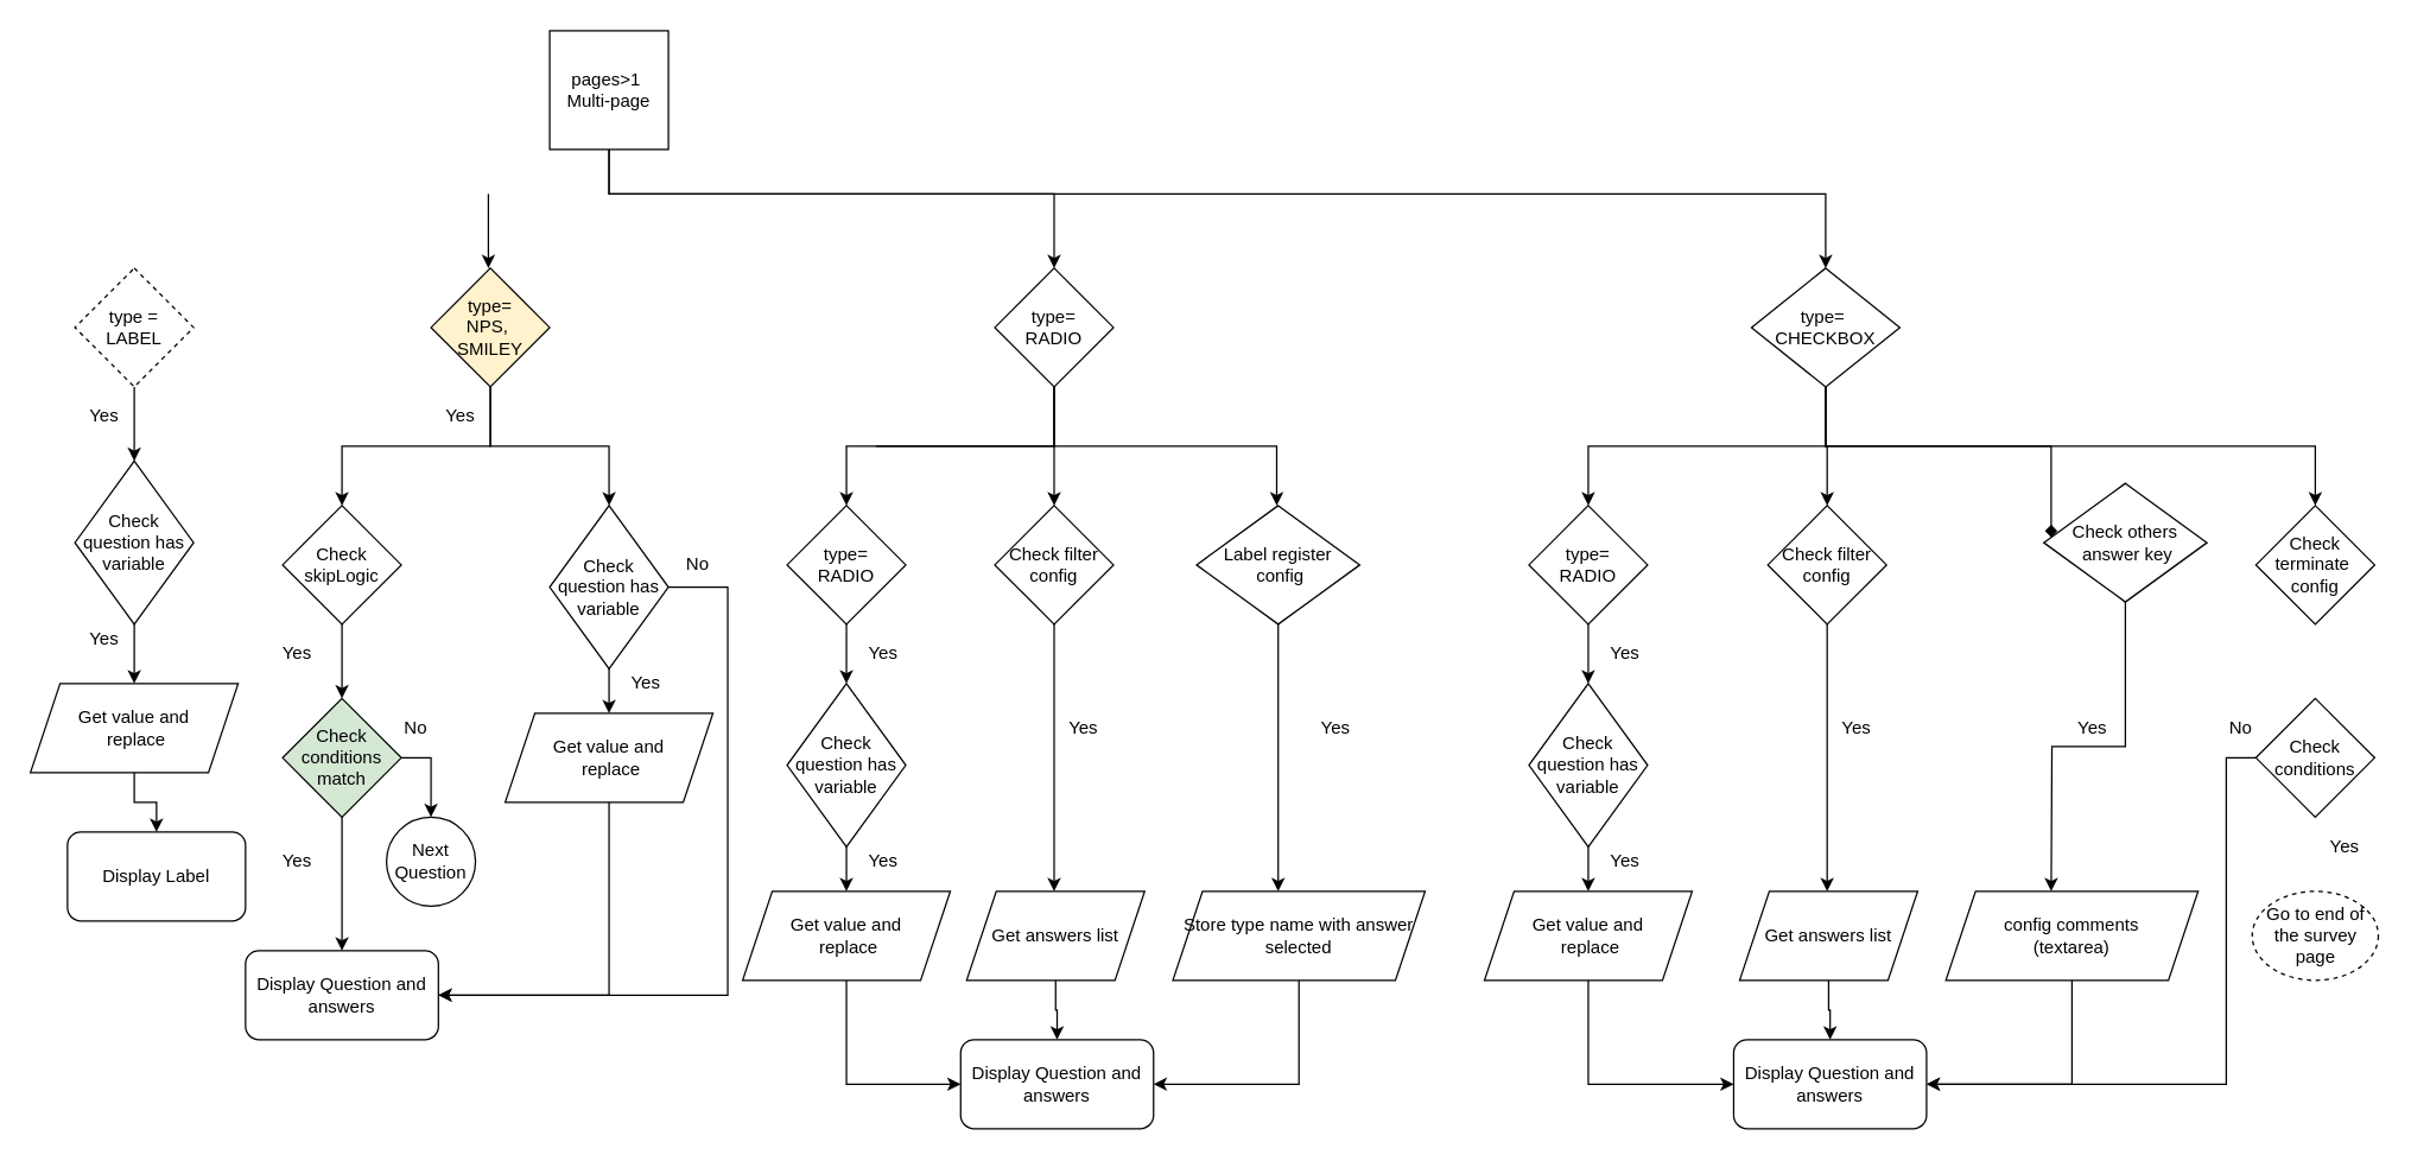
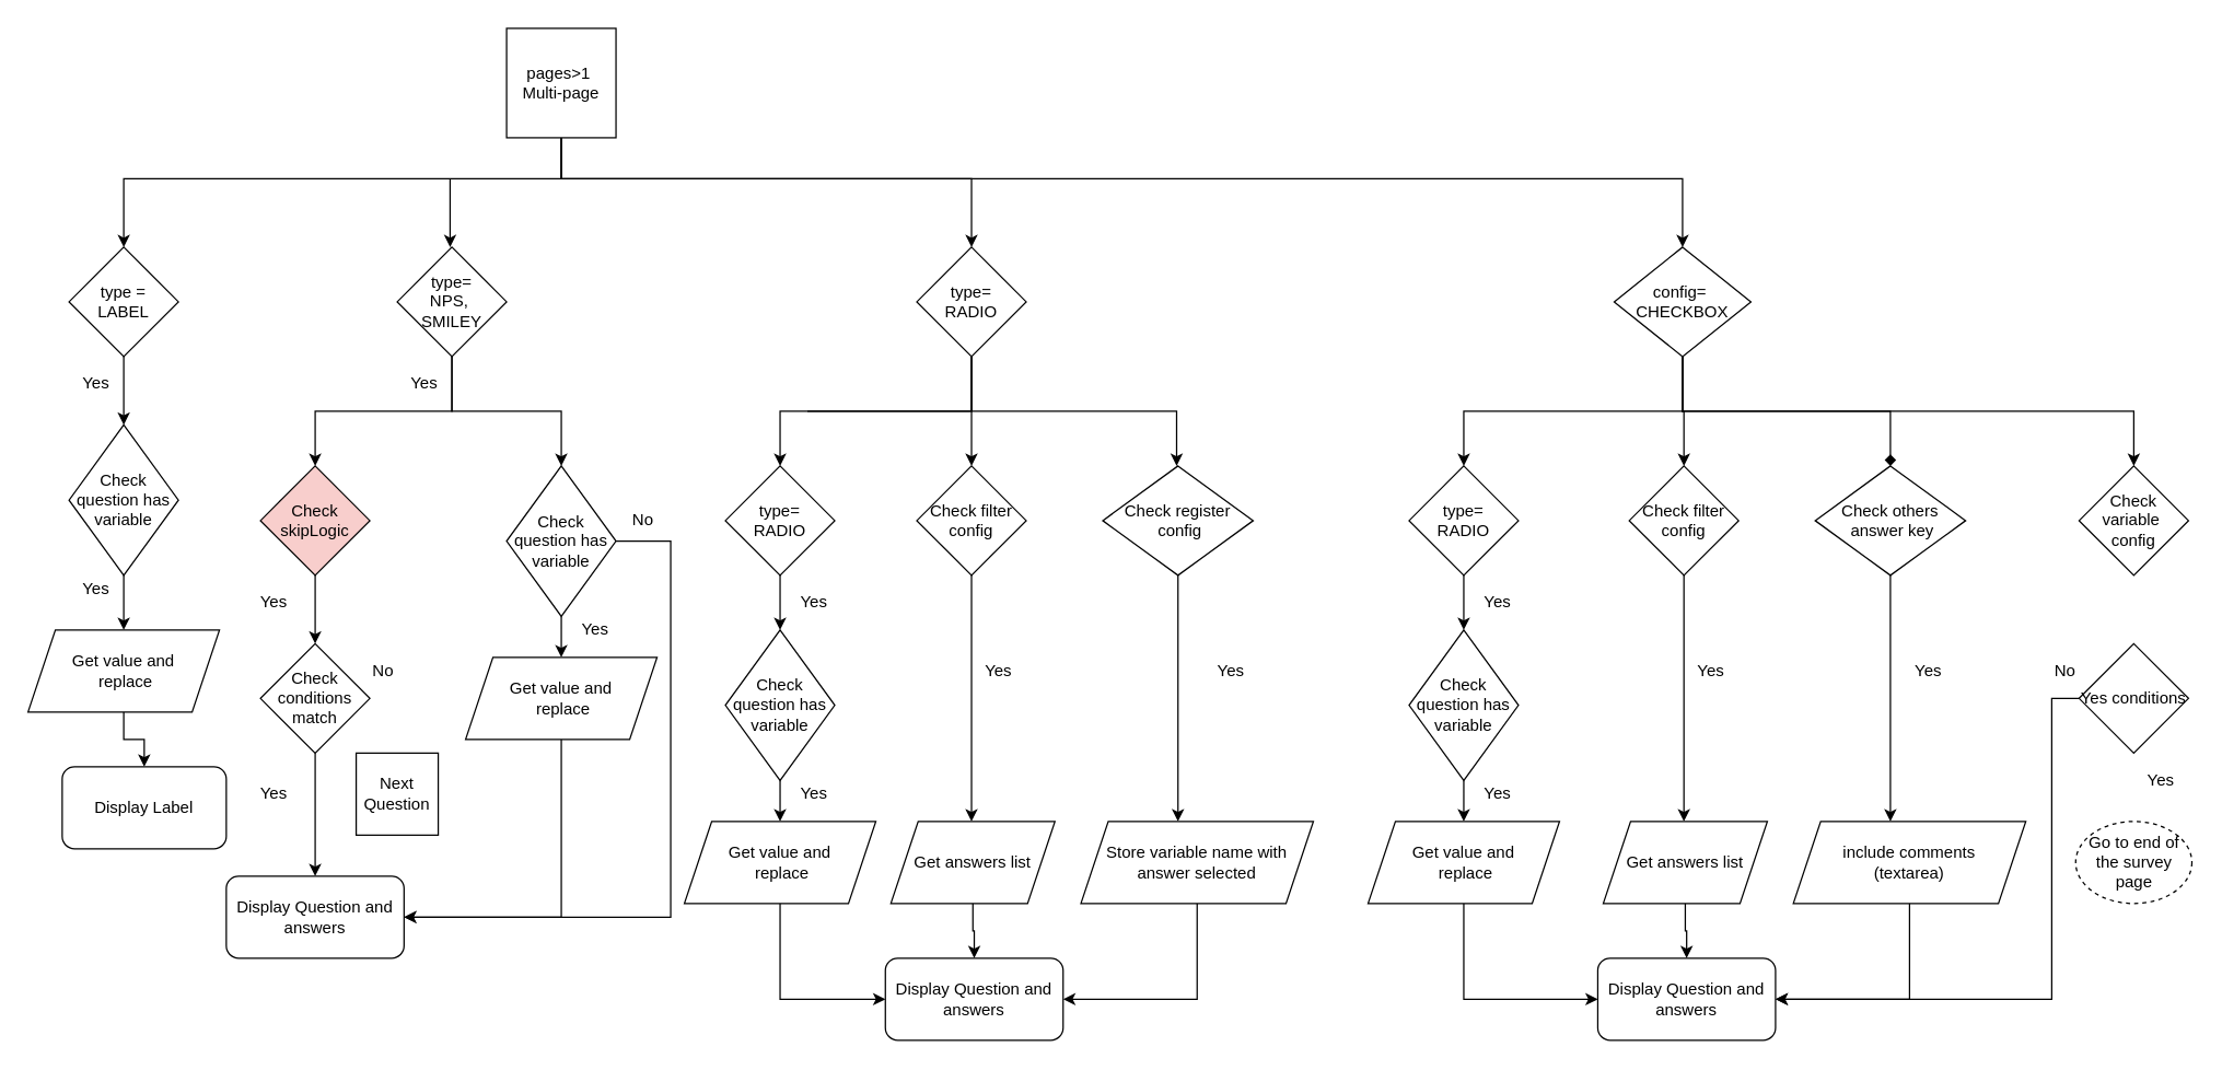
+ <mxCell id="2" value="" style="edgeStyle=orthogonalEdgeStyle;rounded=0;orthogonalLoop=1;jettySize=auto;html=1;" edge="1" parent="1" source="5" target="7"><mxGeometry relative="1" as="geometry"><Array as="points"><mxPoint x="410" y="130" /><mxPoint x="90" y="130" /></Array></mxGeometry></mxCell>
- <mxCell id="7" value="type = &lt;br&gt;LABEL" style="rhombus;whiteSpace=wrap;html=1;dashed=1;" vertex="1" parent="1"><mxGeometry x="50" y="180" width="80" height="80" as="geometry" /></mxCell>
+ <mxCell id="7" value="type = &lt;br&gt;LABEL" style="rhombus;whiteSpace=wrap;html=1;" vertex="1" parent="1"><mxGeometry x="50" y="180" width="80" height="80" as="geometry" /></mxCell>
- <mxCell id="16" value="type=&lt;br&gt;NPS,&amp;nbsp;&lt;br&gt;SMILEY" style="rhombus;whiteSpace=wrap;html=1;fillColor=#fff2cc;" vertex="1" parent="1"><mxGeometry x="290" y="180" width="80" height="80" as="geometry" /></mxCell>
+ <mxCell id="16" value="type=&lt;br&gt;NPS,&amp;nbsp;&lt;br&gt;SMILEY" style="rhombus;whiteSpace=wrap;html=1;" vertex="1" parent="1"><mxGeometry x="290" y="180" width="80" height="80" as="geometry" /></mxCell>
- <mxCell id="62" value="type=&amp;nbsp;&lt;br&gt;CHECKBOX" style="rhombus;whiteSpace=wrap;html=1;" vertex="1" parent="1"><mxGeometry x="1180" y="180" width="100" height="80" as="geometry" /></mxCell>
+ <mxCell id="62" value="config=&amp;nbsp;&lt;br&gt;CHECKBOX" style="rhombus;whiteSpace=wrap;html=1;" vertex="1" parent="1"><mxGeometry x="1180" y="180" width="100" height="80" as="geometry" /></mxCell>
- <mxCell id="77" value="Check others&lt;br&gt;&amp;nbsp;answer key" style="rhombus;whiteSpace=wrap;html=1;" vertex="1" parent="1"><mxGeometry x="1377" y="325" width="110" height="80" as="geometry" /></mxCell>
+ <mxCell id="77" value="Check others&lt;br&gt;&amp;nbsp;answer key" style="rhombus;whiteSpace=wrap;html=1;" vertex="1" parent="1"><mxGeometry x="1327" y="340" width="110" height="80" as="geometry" /></mxCell>
- <mxCell id="23" value="Check skipLogic" style="rhombus;whiteSpace=wrap;html=1;" vertex="1" parent="1"><mxGeometry x="190" y="340" width="80" height="80" as="geometry" /></mxCell>
+ <mxCell id="23" value="Check skipLogic" style="rhombus;whiteSpace=wrap;html=1;fillColor=#f8cecc;" vertex="1" parent="1"><mxGeometry x="190" y="340" width="80" height="80" as="geometry" /></mxCell>
- <mxCell id="53" value="Label register&lt;br&gt;&amp;nbsp;config" style="rhombus;whiteSpace=wrap;html=1;" vertex="1" parent="1"><mxGeometry x="806" y="340" width="110" height="80" as="geometry" /></mxCell>
+ <mxCell id="53" value="Check register&lt;br&gt;&amp;nbsp;config" style="rhombus;whiteSpace=wrap;html=1;" vertex="1" parent="1"><mxGeometry x="806" y="340" width="110" height="80" as="geometry" /></mxCell>
- <mxCell id="82" value="Check terminate&amp;nbsp;&lt;br&gt;config" style="rhombus;whiteSpace=wrap;html=1;" vertex="1" parent="1"><mxGeometry x="1520" y="340" width="80" height="80" as="geometry" /></mxCell>
+ <mxCell id="82" value="Check variable&amp;nbsp;&lt;br&gt;config" style="rhombus;whiteSpace=wrap;html=1;" vertex="1" parent="1"><mxGeometry x="1520" y="340" width="80" height="80" as="geometry" /></mxCell>
- <mxCell id="26" value="Check conditions match" style="rhombus;whiteSpace=wrap;html=1;fillColor=#d5e8d4;" vertex="1" parent="1"><mxGeometry x="190" y="470" width="80" height="80" as="geometry" /></mxCell>
+ <mxCell id="26" value="Check conditions match" style="rhombus;whiteSpace=wrap;html=1;" vertex="1" parent="1"><mxGeometry x="190" y="470" width="80" height="80" as="geometry" /></mxCell>
- <mxCell id="84" value="Check conditions" style="rhombus;whiteSpace=wrap;html=1;" vertex="1" parent="1"><mxGeometry x="1520" y="470" width="80" height="80" as="geometry" /></mxCell>
+ <mxCell id="84" value="Yes conditions" style="rhombus;whiteSpace=wrap;html=1;" vertex="1" parent="1"><mxGeometry x="1520" y="470" width="80" height="80" as="geometry" /></mxCell>
- <mxCell id="25" value="" style="edgeStyle=orthogonalEdgeStyle;rounded=0;orthogonalLoop=1;jettySize=auto;html=1;entryX=0.5;entryY=0;entryDx=0;entryDy=0;" edge="1" parent="1" source="26" target="28"><mxGeometry relative="1" as="geometry"><Array as="points"><mxPoint x="290" y="510" /><mxPoint x="290" y="550" /></Array></mxGeometry></mxCell>
- <mxCell id="28" value="Next Question" style="ellipse;whiteSpace=wrap;html=1;" vertex="1" parent="1"><mxGeometry x="260" y="550" width="60" height="60" as="geometry" /></mxCell>
+ <mxCell id="28" value="Next Question" style="whiteSpace=wrap;html=1;rounded=0;" vertex="1" parent="1"><mxGeometry x="260" y="550" width="60" height="60" as="geometry" /></mxCell>
- <mxCell id="55" value="Store type name with answer selected" style="shape=parallelogram;perimeter=parallelogramPerimeter;whiteSpace=wrap;html=1;fixedSize=1;" vertex="1" parent="1"><mxGeometry x="790" y="600" width="170" height="60" as="geometry" /></mxCell>
+ <mxCell id="55" value="Store variable name with answer selected" style="shape=parallelogram;perimeter=parallelogramPerimeter;whiteSpace=wrap;html=1;fixedSize=1;" vertex="1" parent="1"><mxGeometry x="790" y="600" width="170" height="60" as="geometry" /></mxCell>
- <mxCell id="79" value="config comments &lt;br&gt;(textarea)" style="shape=parallelogram;perimeter=parallelogramPerimeter;whiteSpace=wrap;html=1;fixedSize=1;" vertex="1" parent="1"><mxGeometry x="1311" y="600" width="170" height="60" as="geometry" /></mxCell>
+ <mxCell id="79" value="include comments &lt;br&gt;(textarea)" style="shape=parallelogram;perimeter=parallelogramPerimeter;whiteSpace=wrap;html=1;fixedSize=1;" vertex="1" parent="1"><mxGeometry x="1311" y="600" width="170" height="60" as="geometry" /></mxCell>
